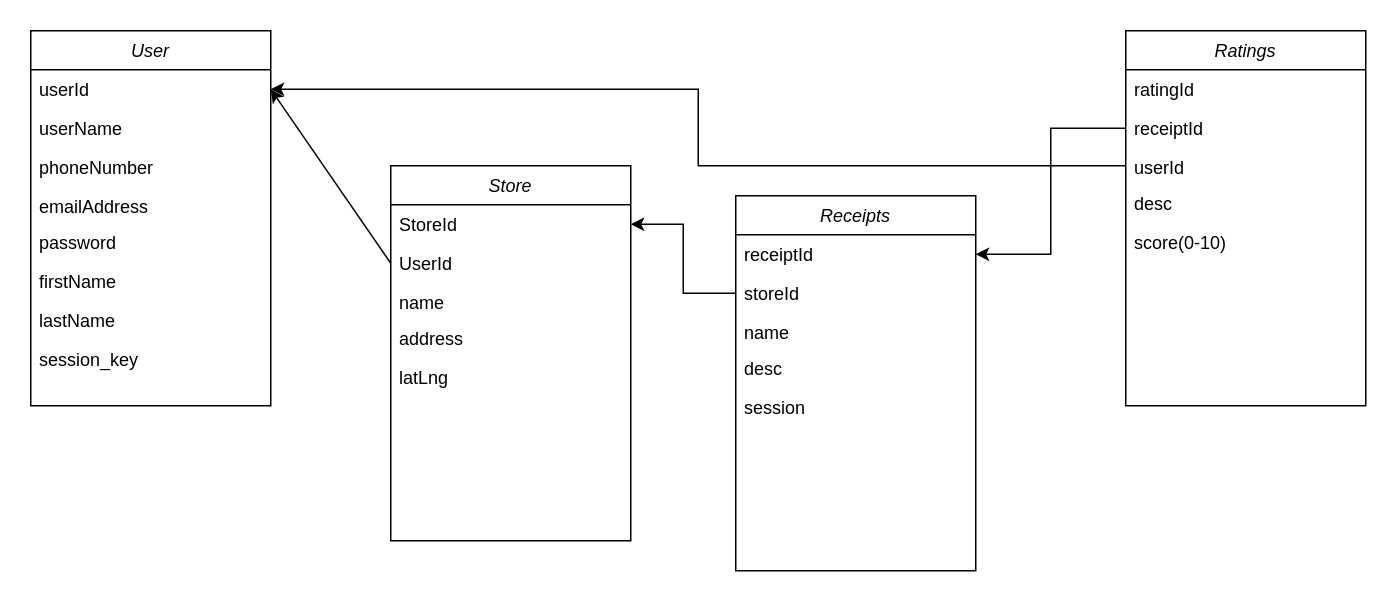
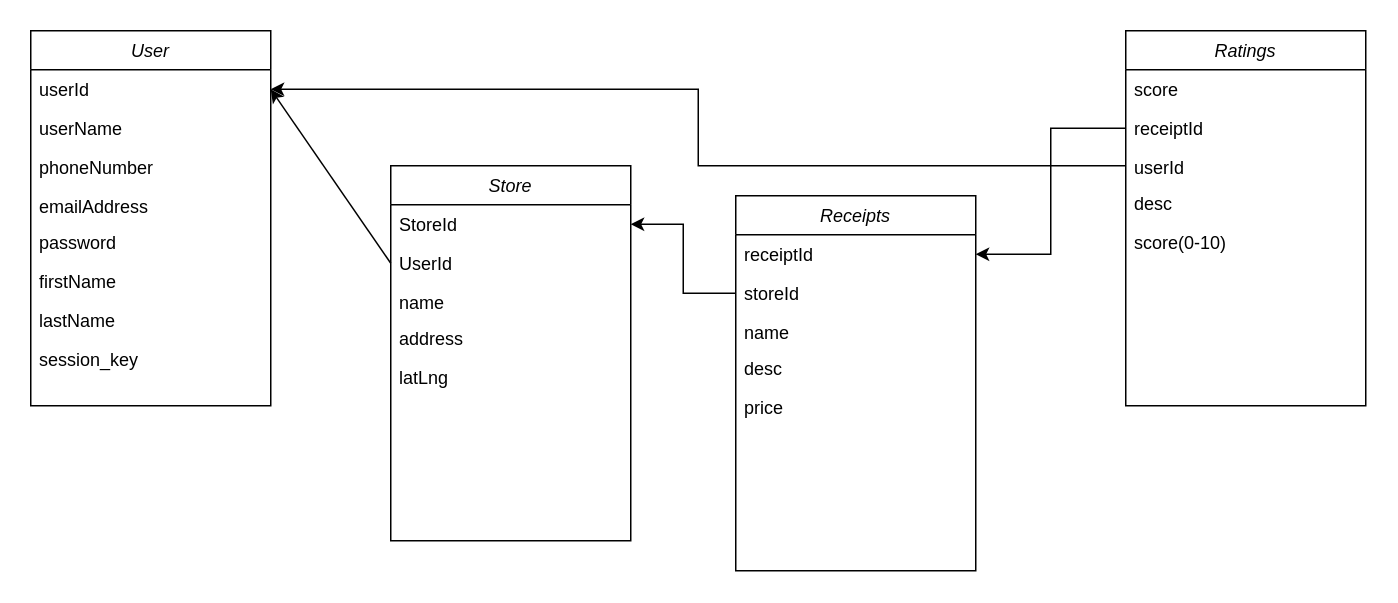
- <mxCell id="26" value="ratingId" style="text;align=left;verticalAlign=top;spacingLeft=4;spacingRight=4;overflow=hidden;rotatable=0;points=[[0,0.5],[1,0.5]];portConstraint=eastwest;" vertex="1" parent="25"><mxGeometry y="26" width="160" height="26" as="geometry" /></mxCell>
+ <mxCell id="26" value="score" style="text;align=left;verticalAlign=top;spacingLeft=4;spacingRight=4;overflow=hidden;rotatable=0;points=[[0,0.5],[1,0.5]];portConstraint=eastwest;" vertex="1" parent="25"><mxGeometry y="26" width="160" height="26" as="geometry" /></mxCell>
- <mxCell id="23" value="session" style="text;align=left;verticalAlign=top;spacingLeft=4;spacingRight=4;overflow=hidden;rotatable=0;points=[[0,0.5],[1,0.5]];portConstraint=eastwest;rounded=0;shadow=0;html=0;" vertex="1" parent="18"><mxGeometry y="128" width="160" height="26" as="geometry" /></mxCell>
+ <mxCell id="23" value="price" style="text;align=left;verticalAlign=top;spacingLeft=4;spacingRight=4;overflow=hidden;rotatable=0;points=[[0,0.5],[1,0.5]];portConstraint=eastwest;rounded=0;shadow=0;html=0;" vertex="1" parent="18"><mxGeometry y="128" width="160" height="26" as="geometry" /></mxCell>
